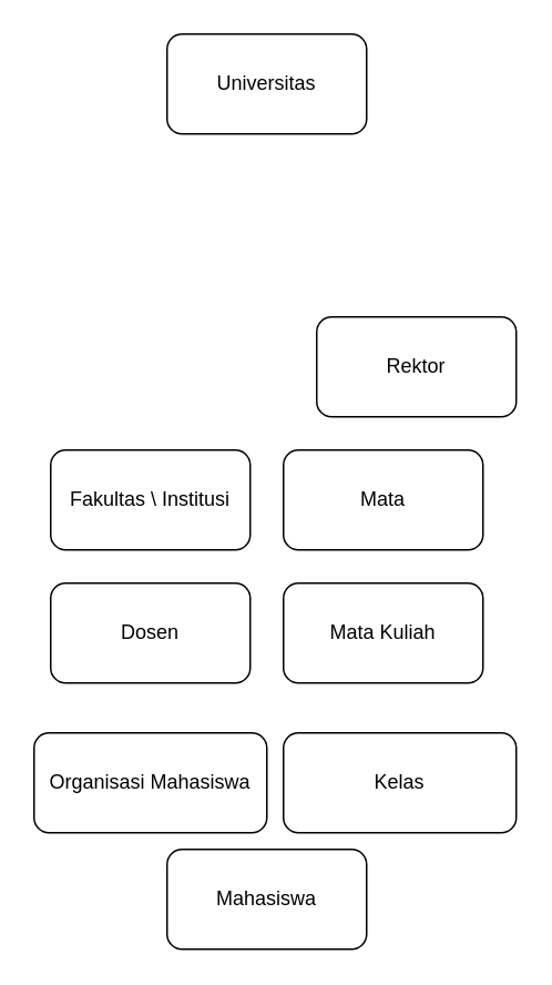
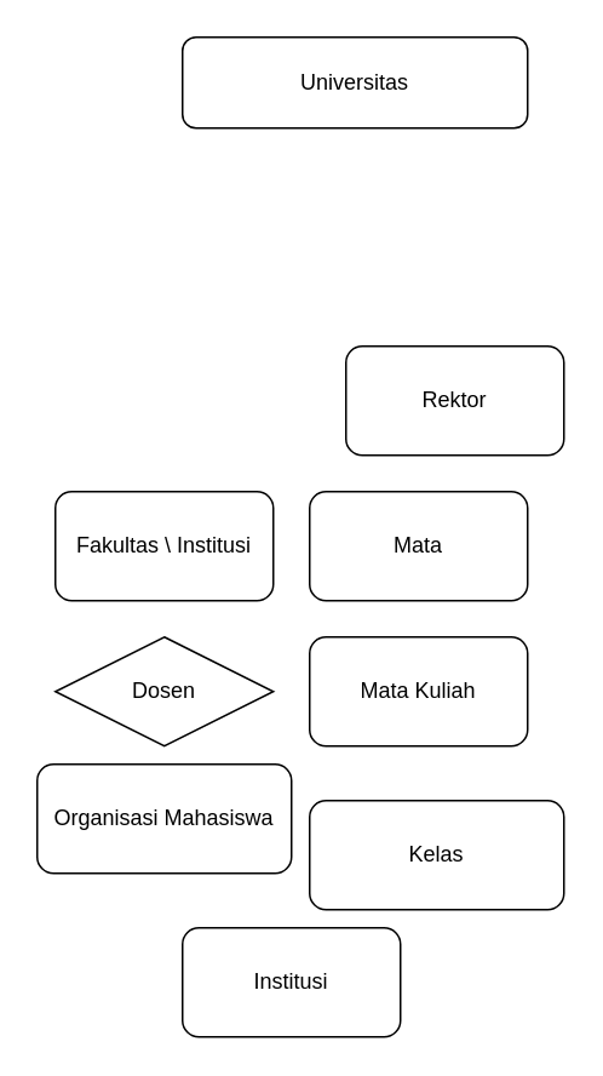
- <mxCell id="6" value="Universitas" style="rounded=1;whiteSpace=wrap;html=1;" vertex="1" parent="1"><mxGeometry x="100" y="20" width="120" height="60" as="geometry" /></mxCell>
+ <mxCell id="6" value="Universitas" style="rounded=1;whiteSpace=wrap;html=1;" vertex="1" parent="1"><mxGeometry x="100" y="20" width="190" height="50" as="geometry" /></mxCell>
- <mxCell id="3" value="Dosen" style="rounded=1;whiteSpace=wrap;html=1;" vertex="1" parent="1"><mxGeometry x="30" y="350" width="120" height="60" as="geometry" /></mxCell>
+ <mxCell id="3" value="Dosen" style="rhombus;whiteSpace=wrap;html=1;" vertex="1" parent="1"><mxGeometry x="30" y="350" width="120" height="60" as="geometry" /></mxCell>
- <mxCell id="7" value="Organisasi Mahasiswa" style="rounded=1;whiteSpace=wrap;html=1;" vertex="1" parent="1"><mxGeometry x="20" y="440" width="140" height="60" as="geometry" /></mxCell>
+ <mxCell id="7" value="Organisasi Mahasiswa" style="rounded=1;whiteSpace=wrap;html=1;" vertex="1" parent="1"><mxGeometry x="20" y="420" width="140" height="60" as="geometry" /></mxCell>
- <mxCell id="2" value="Mahasiswa" style="rounded=1;whiteSpace=wrap;html=1;" vertex="1" parent="1"><mxGeometry x="100" y="510" width="120" height="60" as="geometry" /></mxCell>
+ <mxCell id="2" value="Institusi" style="rounded=1;whiteSpace=wrap;html=1;" vertex="1" parent="1"><mxGeometry x="100" y="510" width="120" height="60" as="geometry" /></mxCell>
